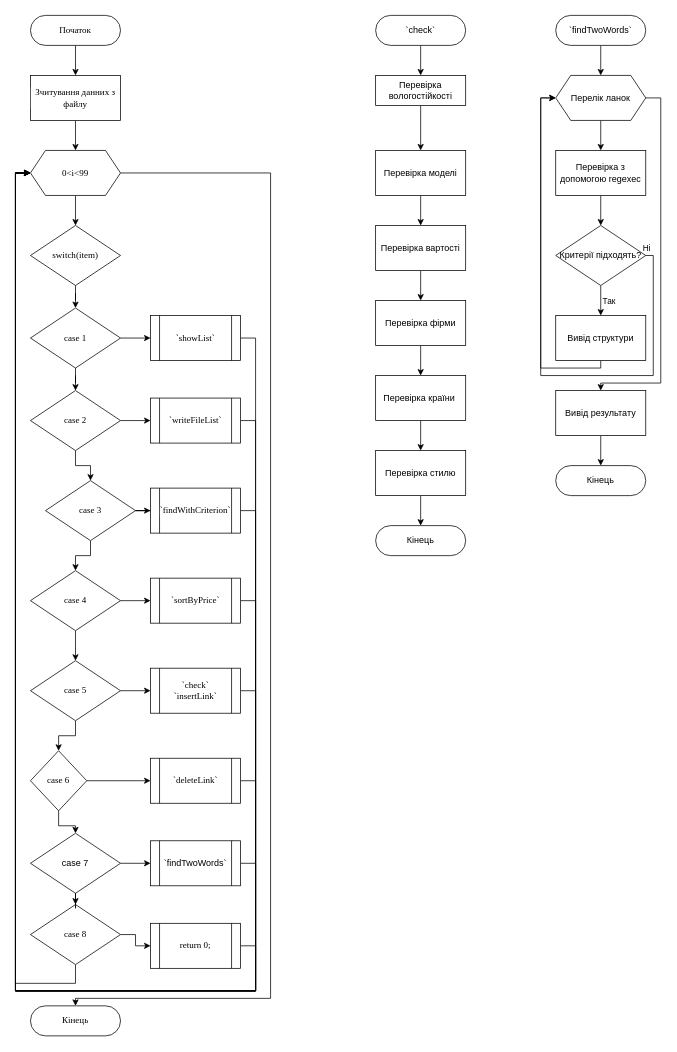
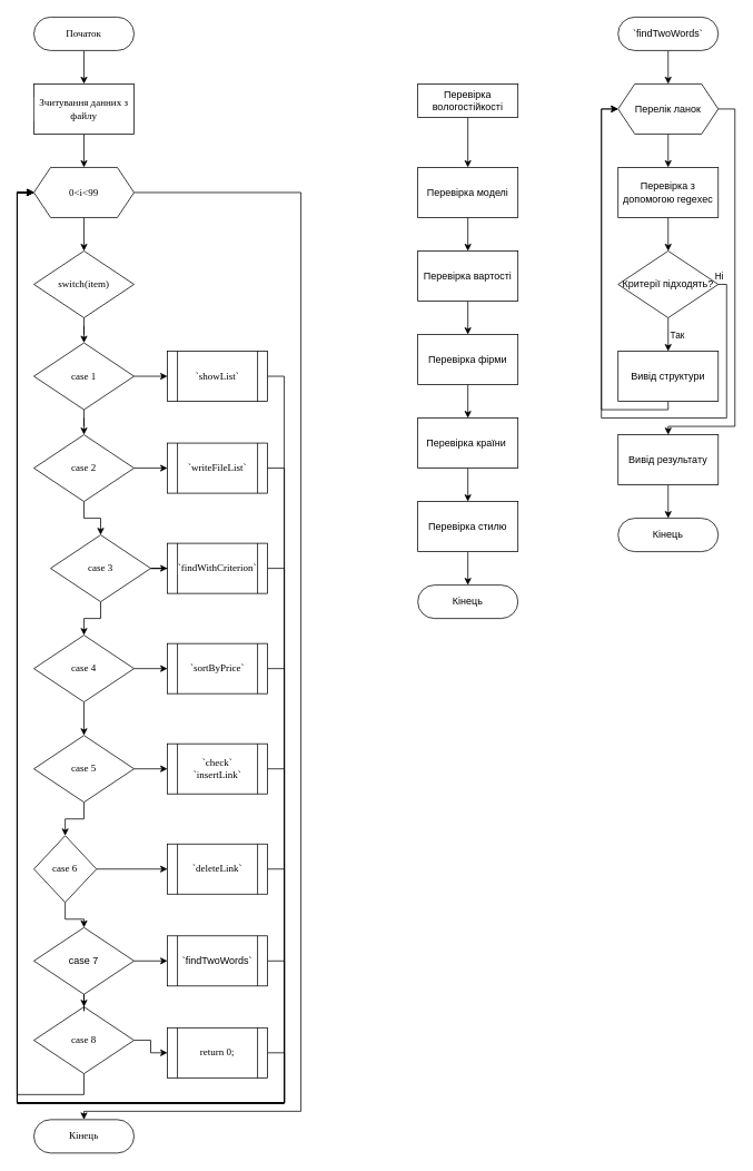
- <mxCell id="53" value="`check`" style="rounded=1;whiteSpace=wrap;html=1;arcSize=50;" vertex="1" parent="1"><mxGeometry x="500" y="20" width="120" height="40" as="geometry" /></mxCell>
- <mxCell id="52" value="" style="edgeStyle=orthogonalEdgeStyle;rounded=0;orthogonalLoop=1;jettySize=auto;html=1;" edge="1" parent="1" source="53" target="55"><mxGeometry relative="1" as="geometry" /></mxCell>
